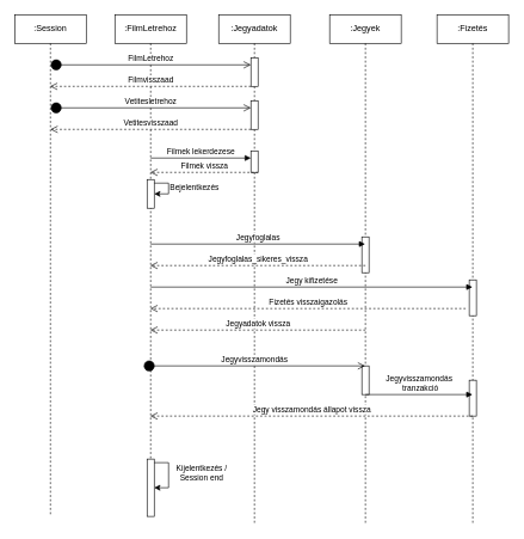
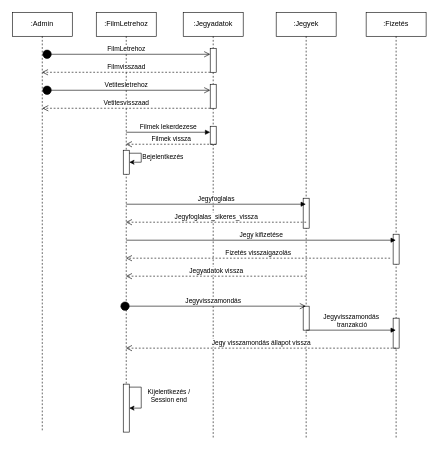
- <mxCell id="2" value=":Session" style="shape=umlLifeline;perimeter=lifelinePerimeter;whiteSpace=wrap;html=1;container=0;dropTarget=0;collapsible=0;recursiveResize=0;outlineConnect=0;portConstraint=eastwest;newEdgeStyle={&quot;edgeStyle&quot;:&quot;elbowEdgeStyle&quot;,&quot;elbow&quot;:&quot;vertical&quot;,&quot;curved&quot;:0,&quot;rounded&quot;:0};" parent="1" vertex="1"><mxGeometry x="20" y="20" width="100" height="700" as="geometry" /></mxCell>
+ <mxCell id="2" value=":Admin" style="shape=umlLifeline;perimeter=lifelinePerimeter;whiteSpace=wrap;html=1;container=0;dropTarget=0;collapsible=0;recursiveResize=0;outlineConnect=0;portConstraint=eastwest;newEdgeStyle={&quot;edgeStyle&quot;:&quot;elbowEdgeStyle&quot;,&quot;elbow&quot;:&quot;vertical&quot;,&quot;curved&quot;:0,&quot;rounded&quot;:0};" parent="1" vertex="1"><mxGeometry x="20" y="20" width="100" height="700" as="geometry" /></mxCell>
